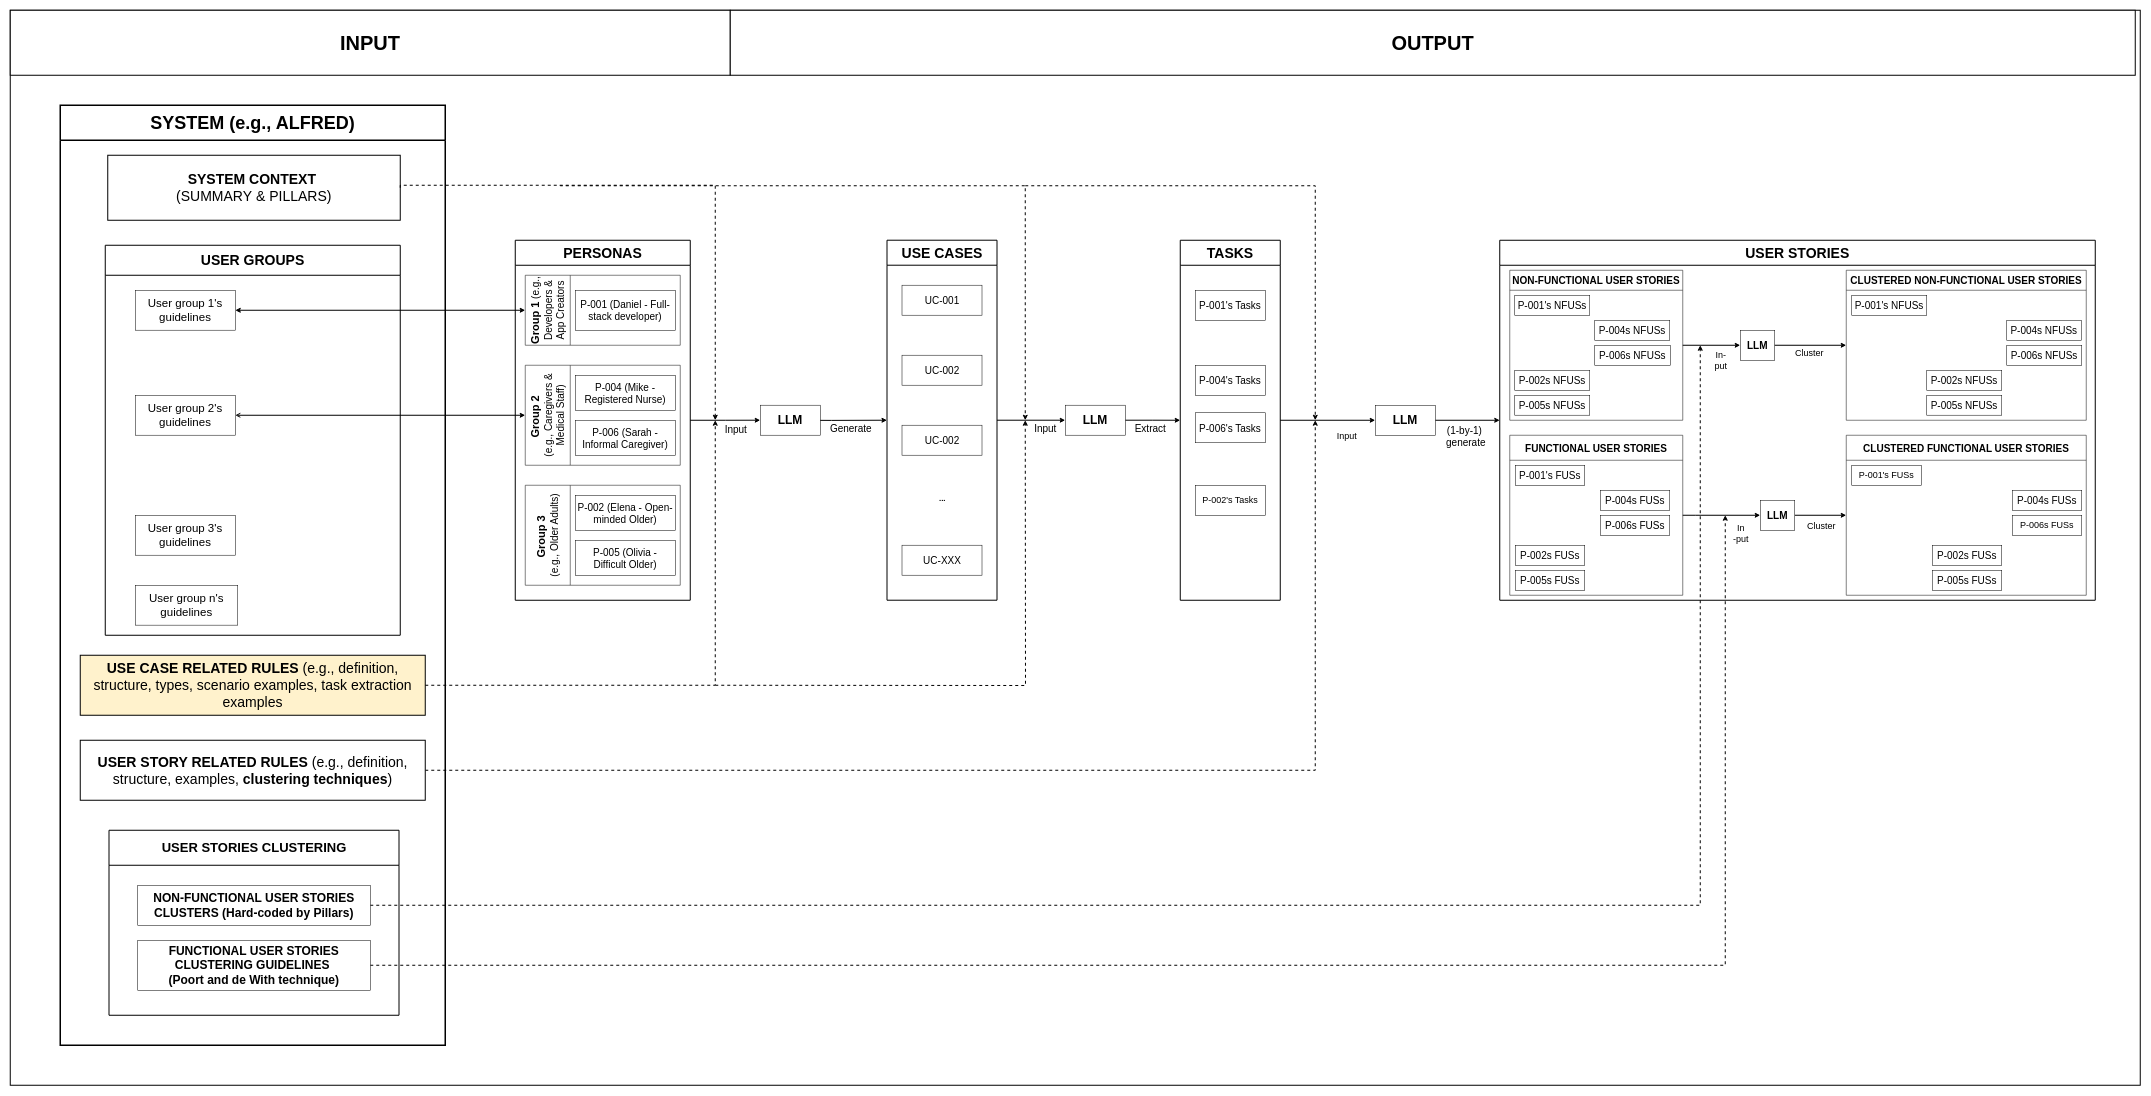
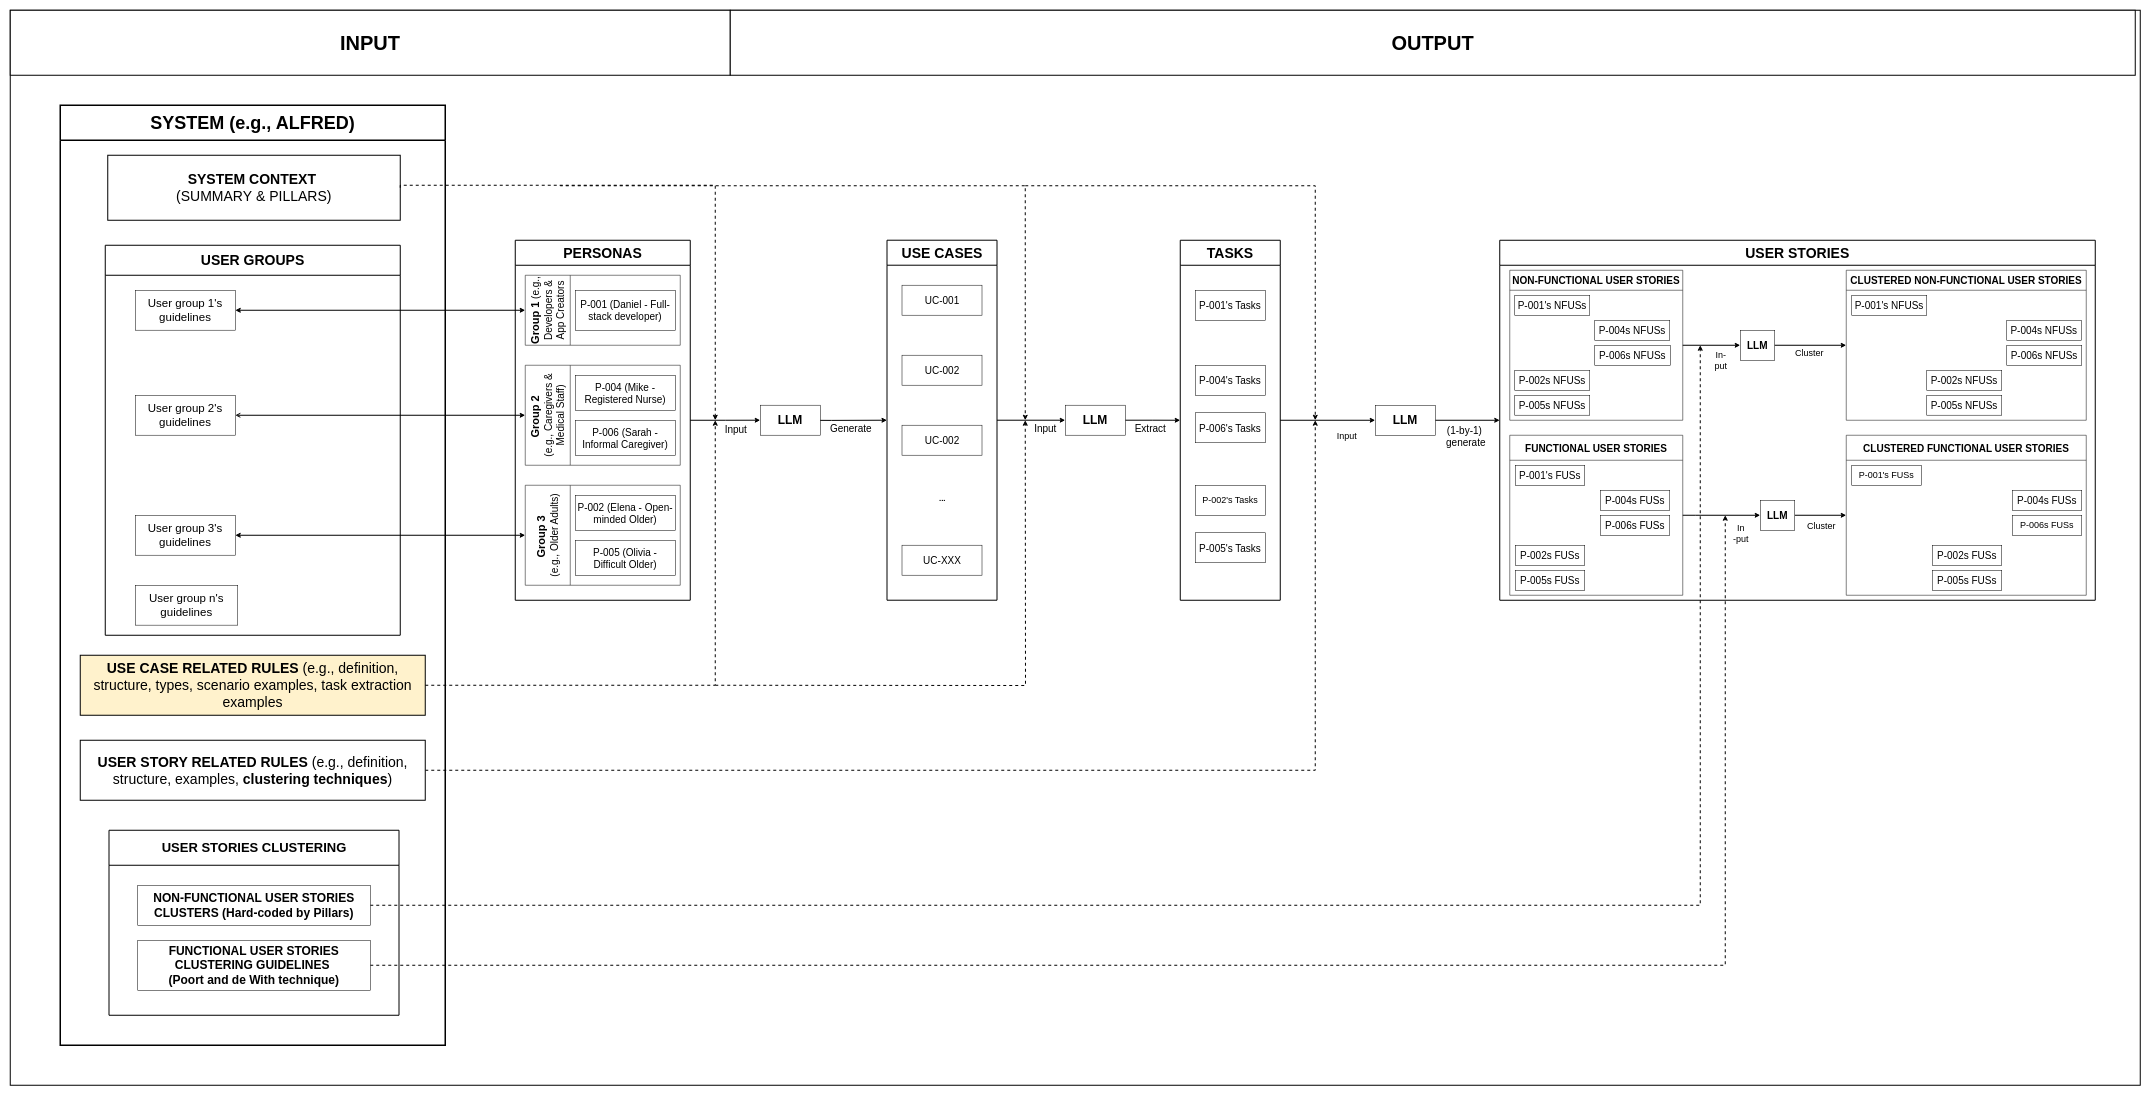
+ <mxCell id="16" style="edgeStyle=orthogonalEdgeStyle;rounded=0;orthogonalLoop=1;jettySize=auto;html=1;exitX=0;exitY=0.5;exitDx=0;exitDy=0;strokeWidth=2;startArrow=classic;startFill=1;" parent="1" source="11" target="43" edge="1"><mxGeometry relative="1" as="geometry" /></mxCell>
+ <mxCell id="33" value="&lt;font style=&quot;font-size: 20px;&quot;&gt;P-005's Tasks&lt;/font&gt;" style="rounded=0;whiteSpace=wrap;html=1;" parent="28" vertex="1"><mxGeometry x="30" y="585" width="140" height="60" as="geometry" /></mxCell>
